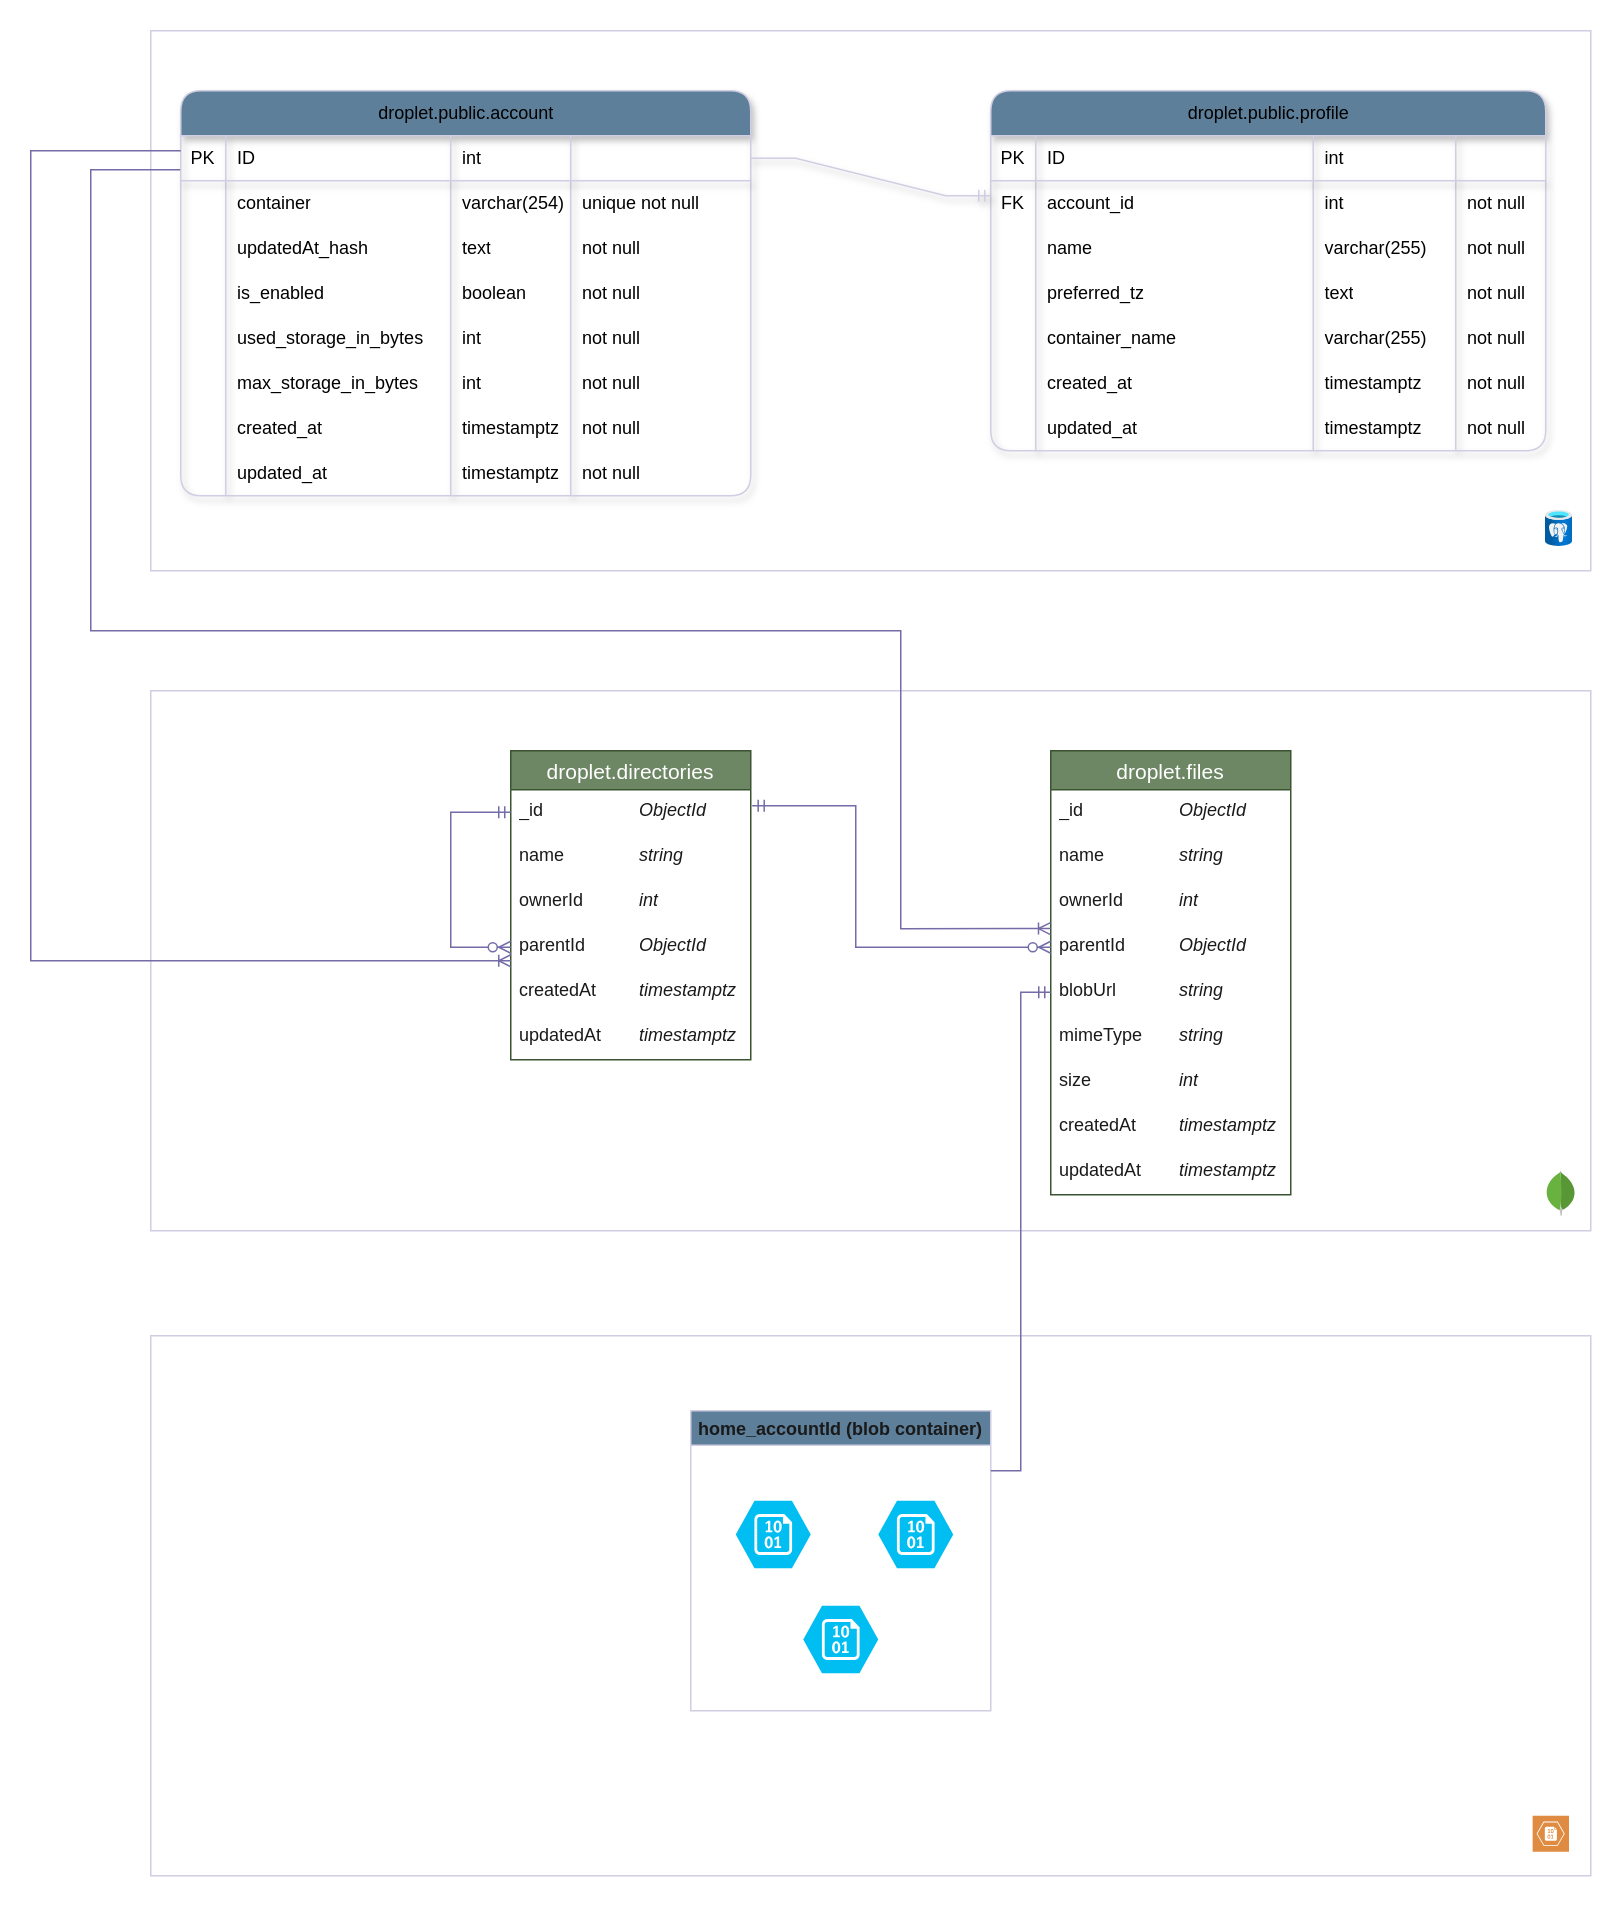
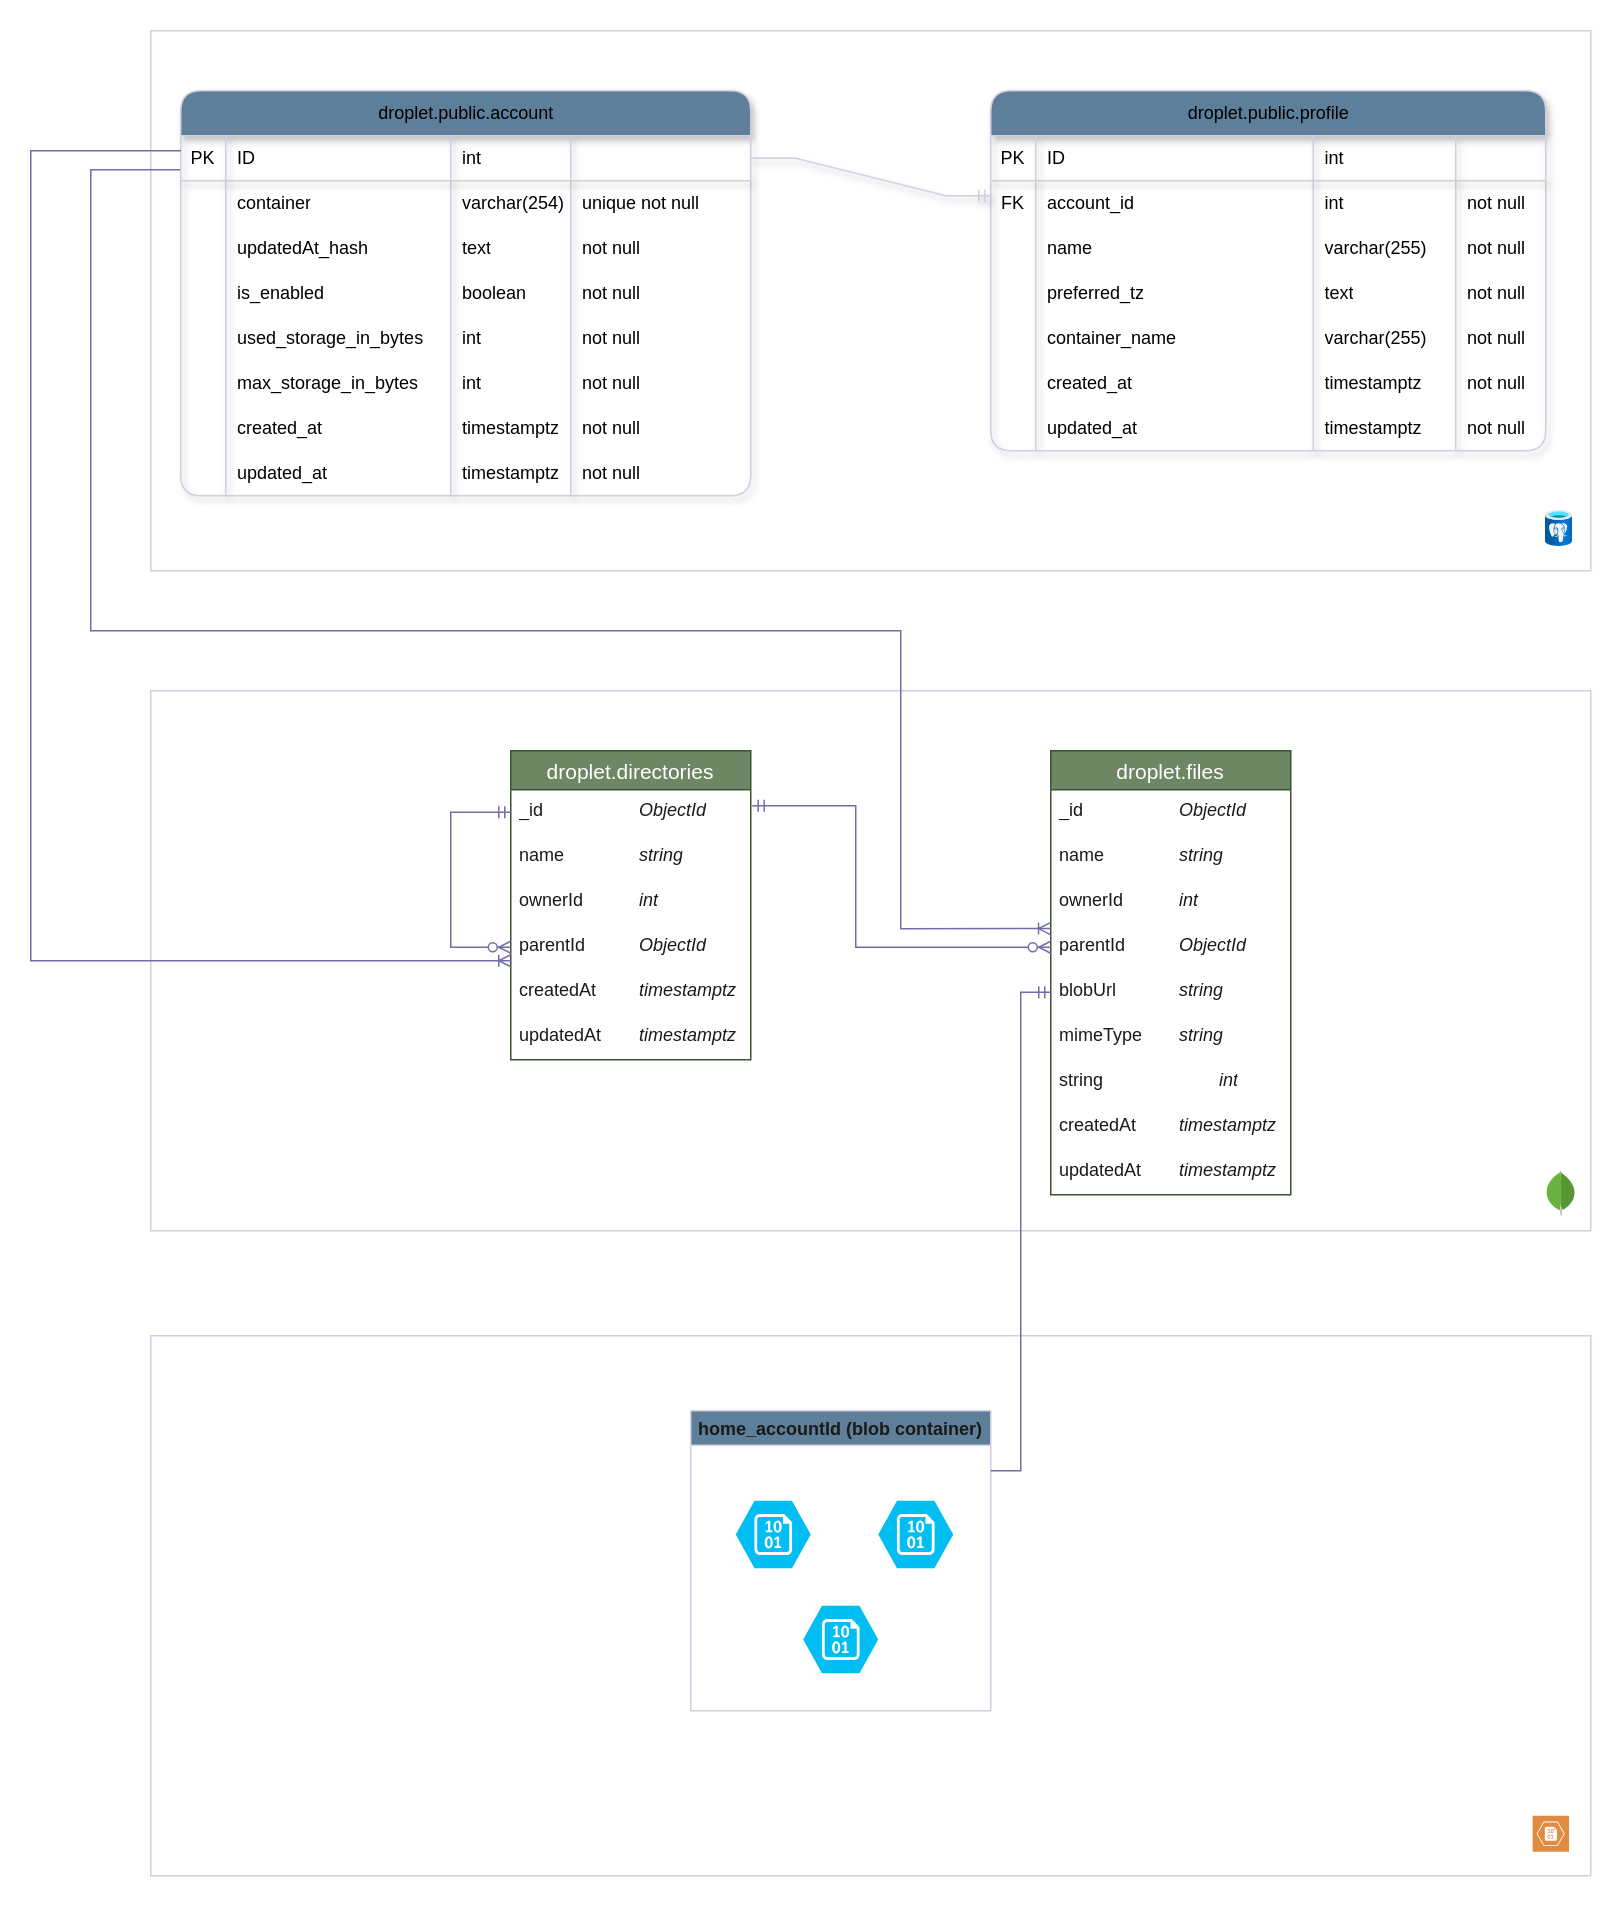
- <mxCell id="98" value="size&lt;span style=&quot;white-space: pre;&quot;&gt;&#09;&lt;/span&gt;&lt;span style=&quot;white-space: pre;&quot;&gt;&#09;&lt;span style=&quot;white-space: pre;&quot;&gt;&#09;&lt;/span&gt;&lt;/span&gt;&lt;i&gt;int&lt;/i&gt;" style="text;strokeColor=none;fillColor=none;spacingLeft=4;spacingRight=4;overflow=hidden;rotatable=0;points=[[0,0.5],[1,0.5]];portConstraint=eastwest;fontSize=12;whiteSpace=wrap;html=1;fontColor=#1A1A1A;" parent="91" vertex="1"><mxGeometry y="206" width="160" height="30" as="geometry" /></mxCell>
+ <mxCell id="98" value="string&lt;span style=&quot;white-space: pre;&quot;&gt;&#09;&lt;/span&gt;&lt;span style=&quot;white-space: pre;&quot;&gt;&#09;&lt;span style=&quot;white-space: pre;&quot;&gt;&#09;&lt;/span&gt;&lt;/span&gt;&lt;i&gt;int&lt;/i&gt;" style="text;strokeColor=none;fillColor=none;spacingLeft=4;spacingRight=4;overflow=hidden;rotatable=0;points=[[0,0.5],[1,0.5]];portConstraint=eastwest;fontSize=12;whiteSpace=wrap;html=1;fontColor=#1A1A1A;" parent="91" vertex="1"><mxGeometry y="206" width="160" height="30" as="geometry" /></mxCell>
